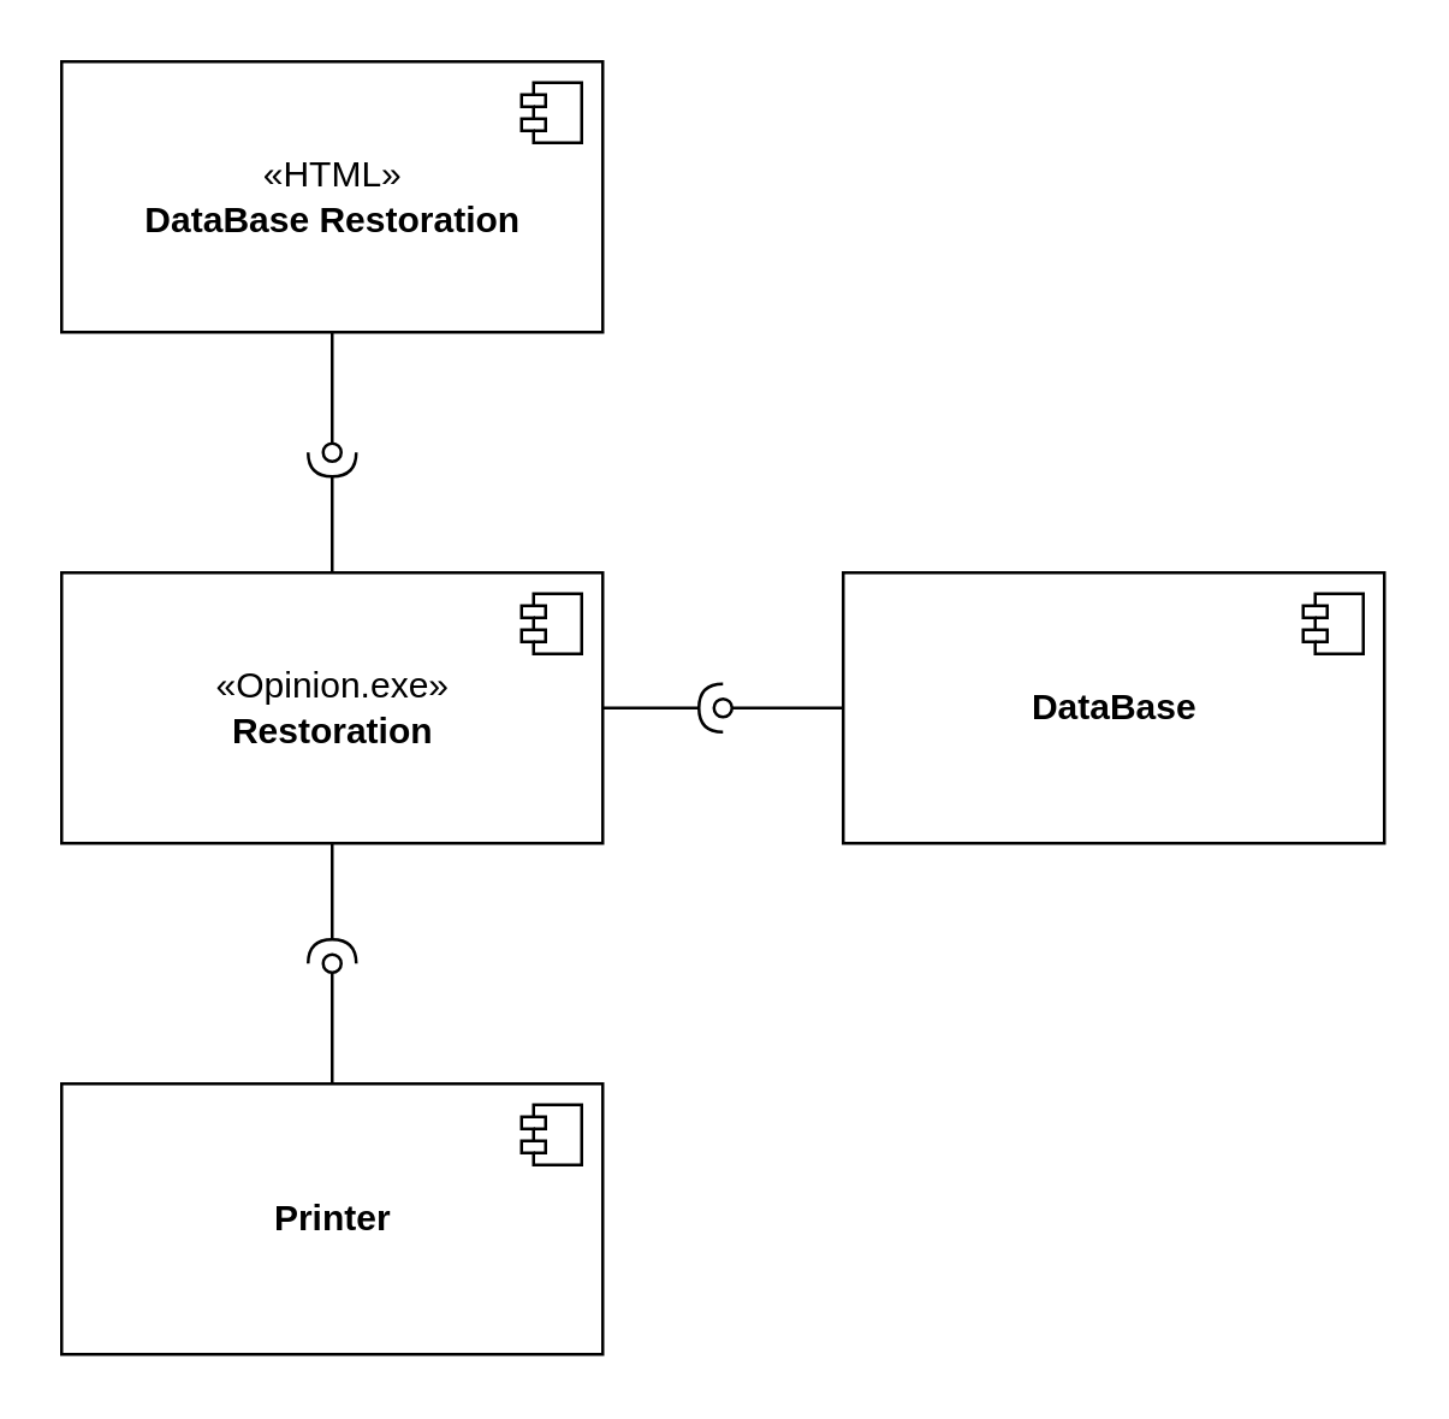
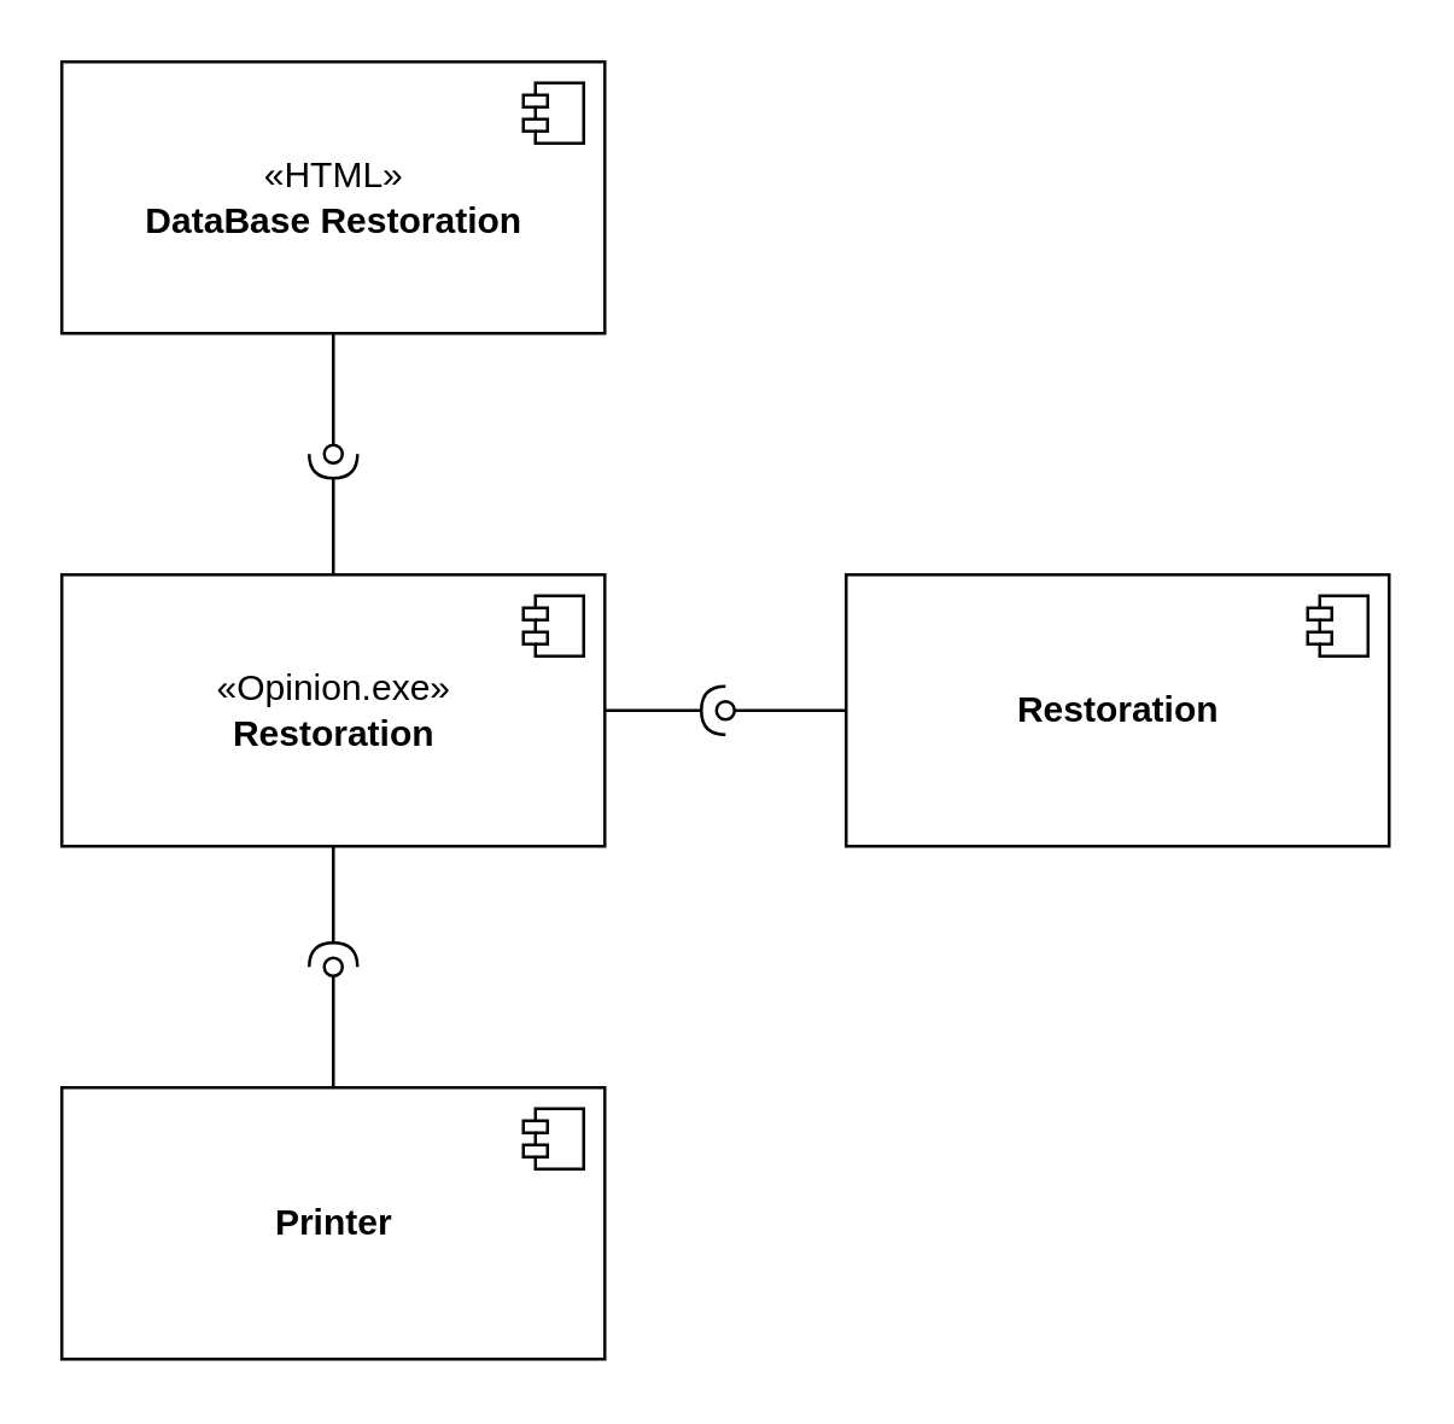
- <mxCell id="8" value="&lt;b&gt;DataBase&lt;/b&gt;" style="html=1;dropTarget=0;" vertex="1" parent="1"><mxGeometry x="280" y="190" width="180" height="90" as="geometry" /></mxCell>
+ <mxCell id="8" value="&lt;b&gt;Restoration&lt;/b&gt;" style="html=1;dropTarget=0;" vertex="1" parent="1"><mxGeometry x="280" y="190" width="180" height="90" as="geometry" /></mxCell>
